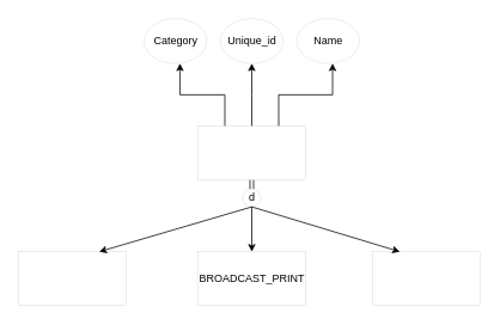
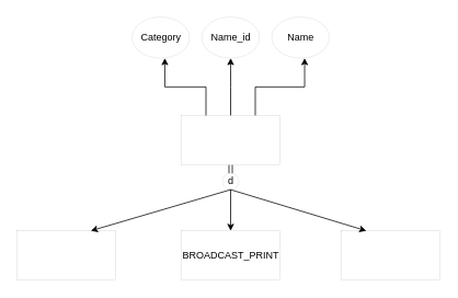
- <mxCell id="11" value="Unique_id" style="text;html=1;resizable=0;autosize=1;align=center;verticalAlign=middle;points=[];fillColor=none;strokeColor=none;rounded=0;labelBackgroundColor=none;labelBorderColor=none;strokeWidth=0;" vertex="1" parent="1"><mxGeometry x="240" y="30" width="80" height="30" as="geometry" /></mxCell>
+ <mxCell id="11" value="Name_id" style="text;html=1;resizable=0;autosize=1;align=center;verticalAlign=middle;points=[];fillColor=none;strokeColor=none;rounded=0;labelBackgroundColor=none;labelBorderColor=none;strokeWidth=0;" vertex="1" parent="1"><mxGeometry x="240" y="30" width="80" height="30" as="geometry" /></mxCell>
